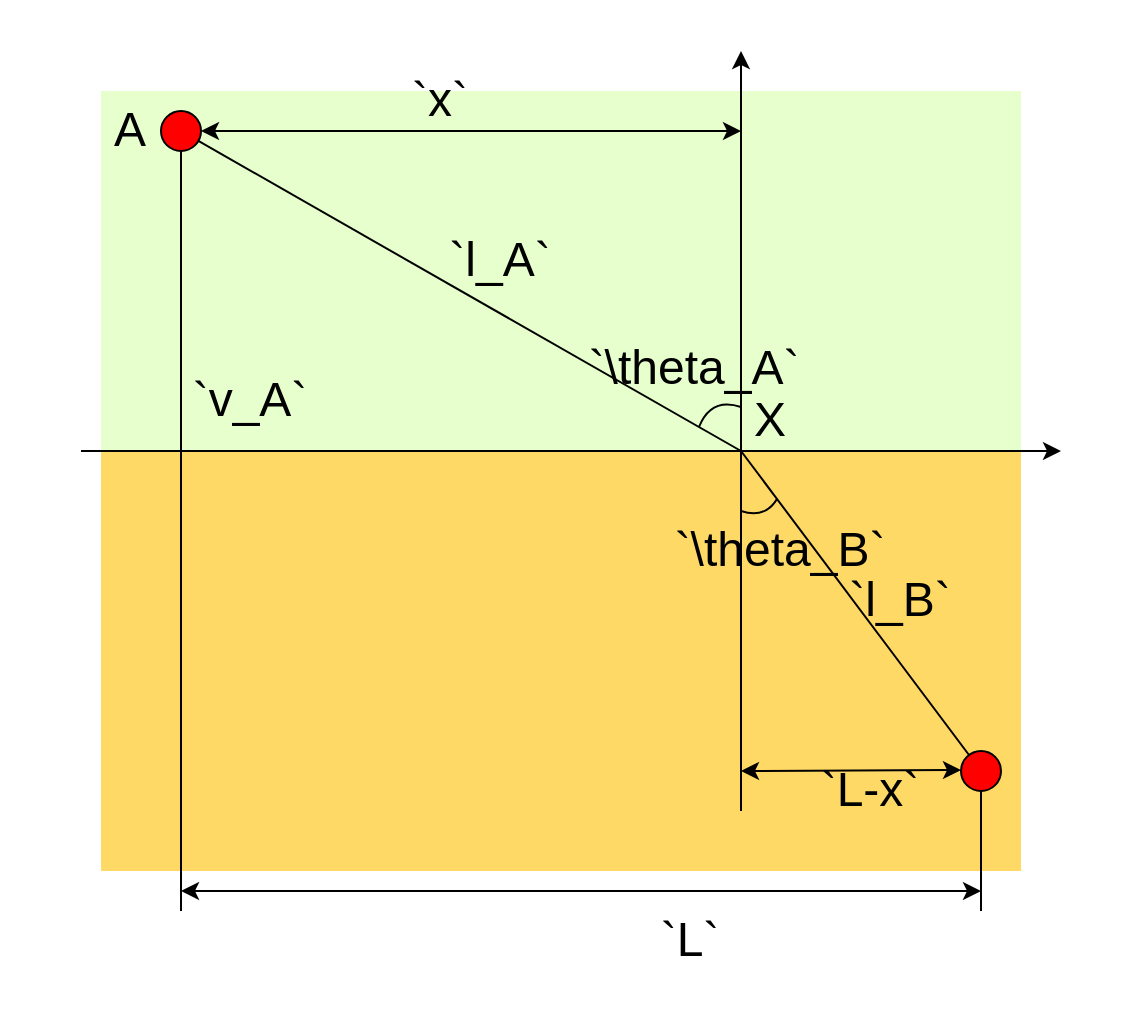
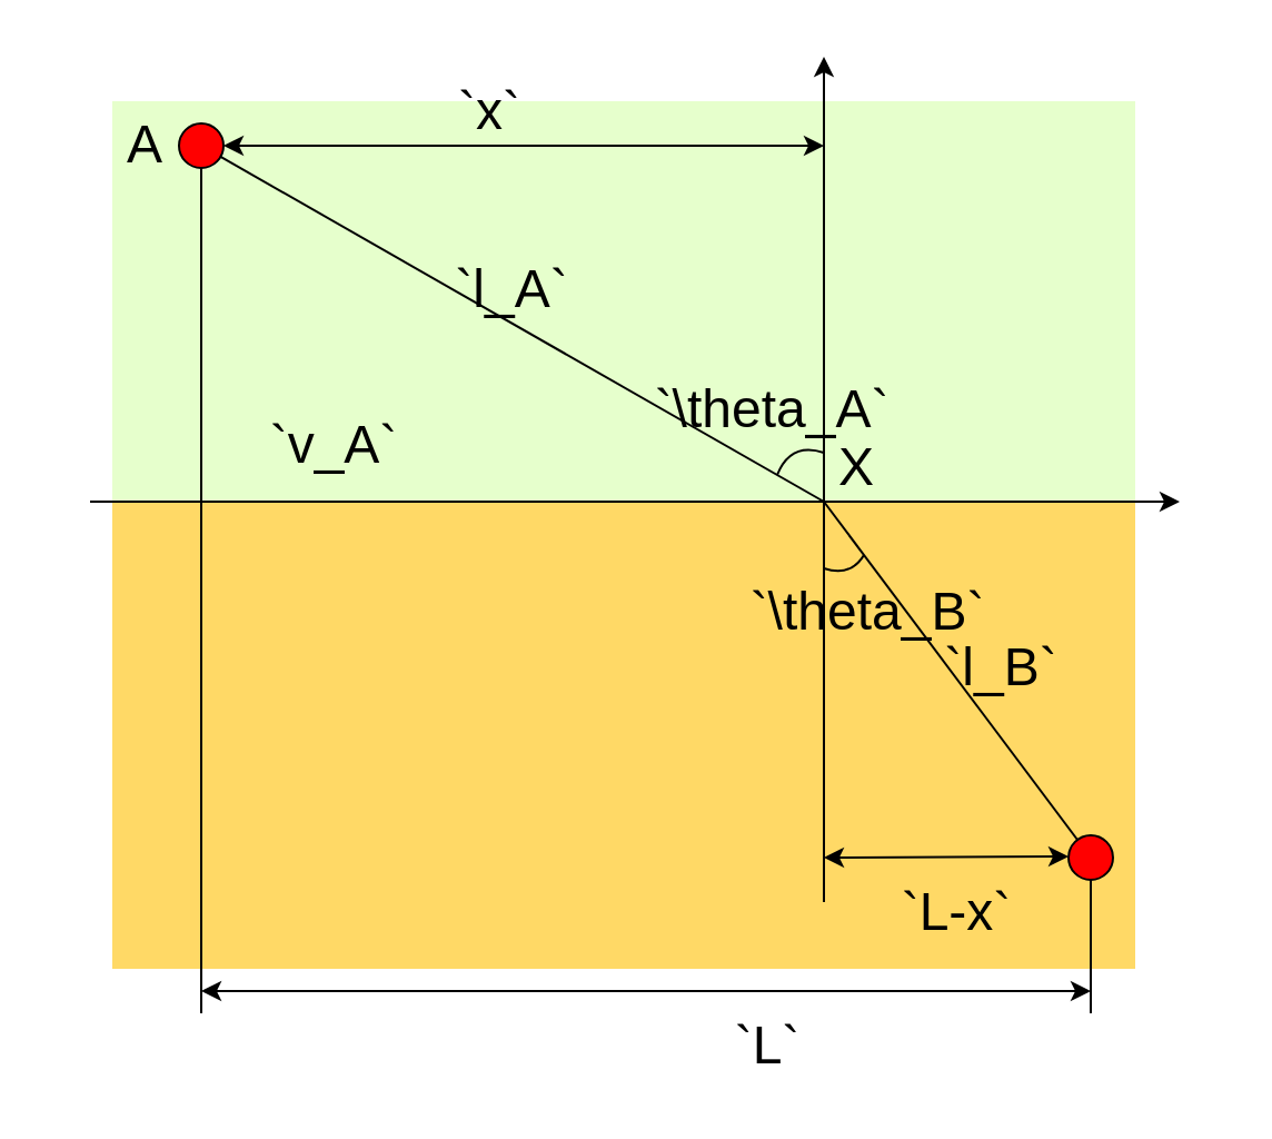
- <mxCell id="23" value="`l_A`" style="text;html=1;align=center;verticalAlign=middle;whiteSpace=wrap;rounded=0;fontSize=24;" vertex="1" parent="1"><mxGeometry x="220" y="115" width="60" height="30" as="geometry" /></mxCell>
+ <mxCell id="23" value="`l_A`" style="text;html=1;align=center;verticalAlign=middle;whiteSpace=wrap;rounded=0;fontSize=24;" vertex="1" parent="1"><mxGeometry x="200" y="115" width="60" height="30" as="geometry" /></mxCell>
- <mxCell id="29" value="`v_A`" style="text;html=1;align=center;verticalAlign=middle;whiteSpace=wrap;rounded=0;fontSize=24;" vertex="1" parent="1"><mxGeometry x="95" y="185" width="60" height="30" as="geometry" /></mxCell>
+ <mxCell id="29" value="`v_A`" style="text;html=1;align=center;verticalAlign=middle;whiteSpace=wrap;rounded=0;fontSize=24;" vertex="1" parent="1"><mxGeometry x="120" y="185" width="60" height="30" as="geometry" /></mxCell>
- <mxCell id="21" value="`L-x`" style="text;html=1;align=center;verticalAlign=middle;whiteSpace=wrap;rounded=0;fontSize=24;" vertex="1" parent="1"><mxGeometry x="405" y="380" width="60" height="30" as="geometry" /></mxCell>
+ <mxCell id="21" value="`L-x`" style="text;html=1;align=center;verticalAlign=middle;whiteSpace=wrap;rounded=0;fontSize=24;" vertex="1" parent="1"><mxGeometry x="400" y="395" width="60" height="30" as="geometry" /></mxCell>
